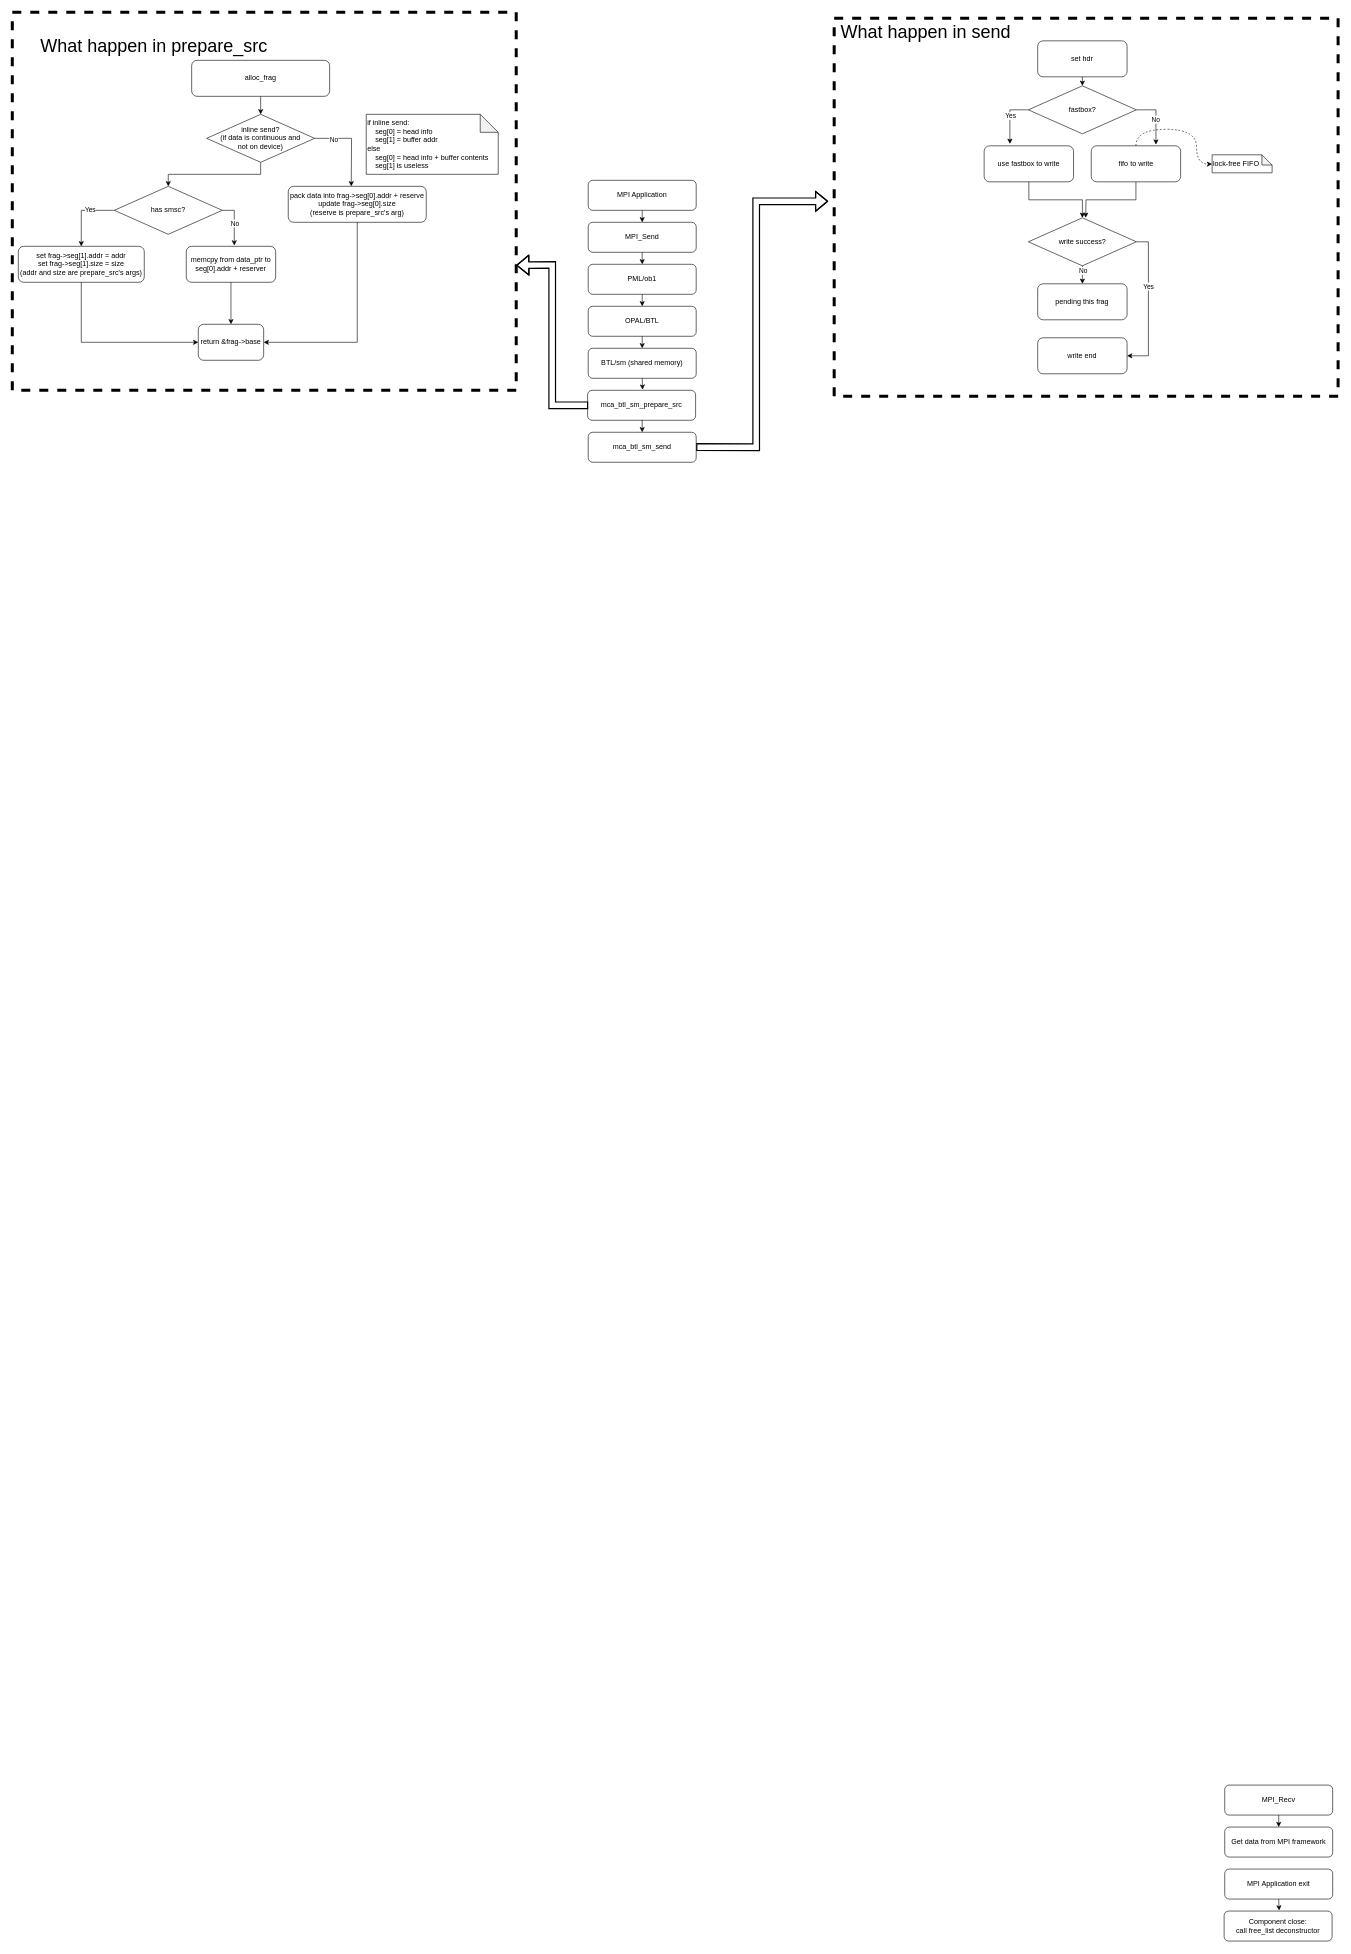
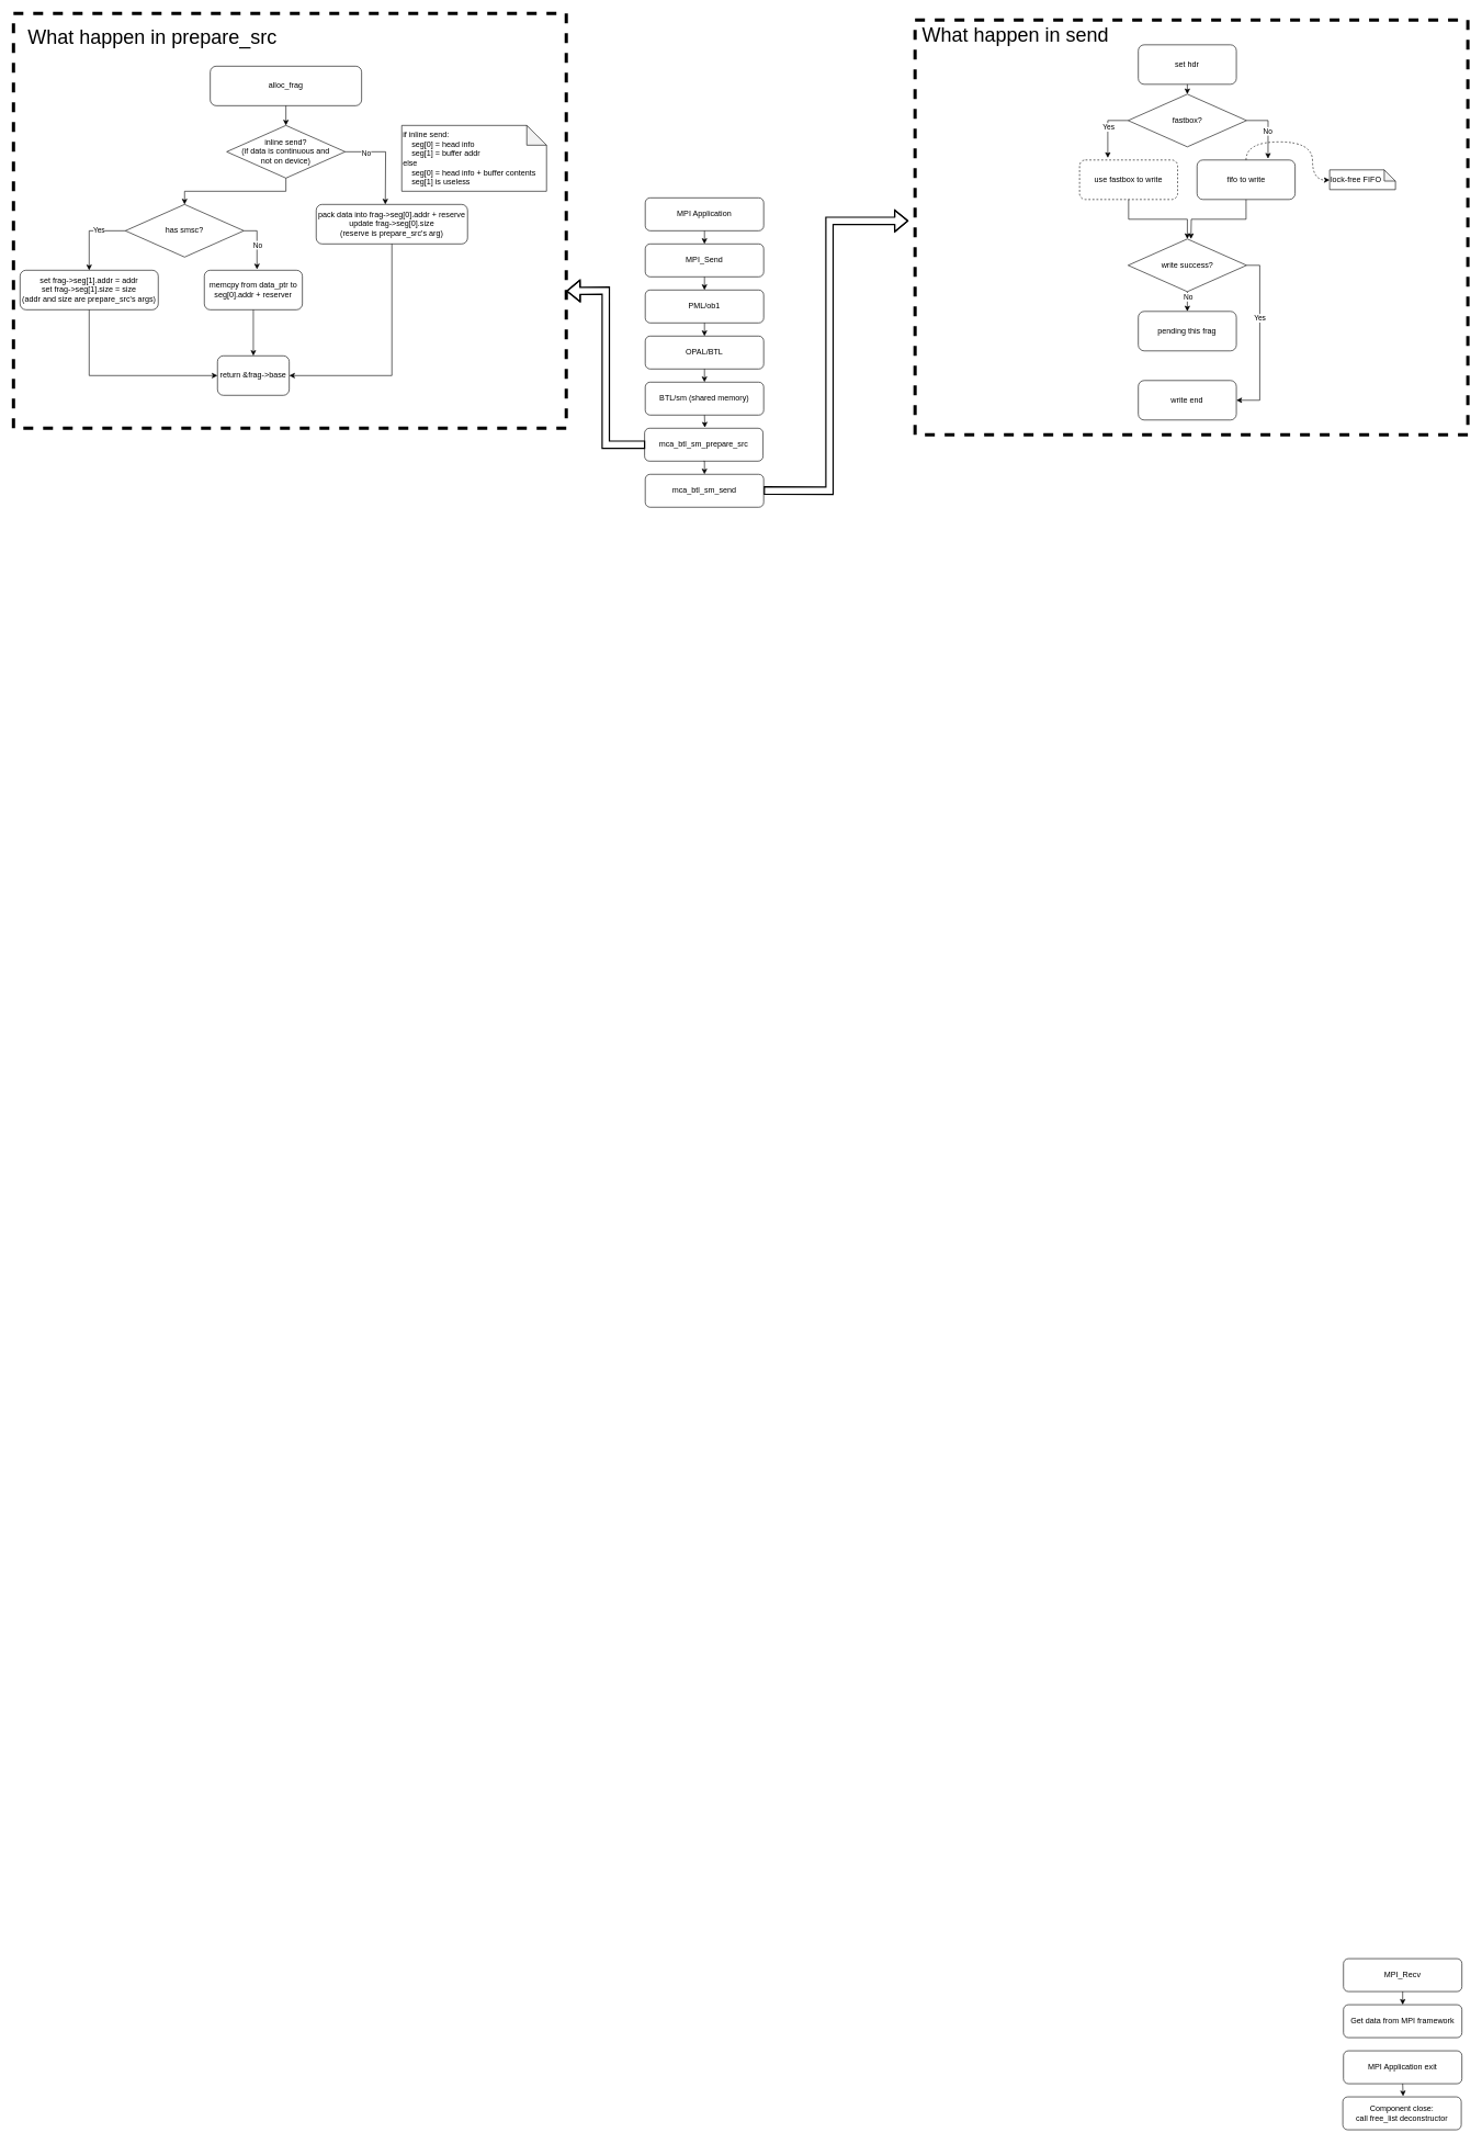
- <mxCell id="22" value="What happen in prepare_src" style="text;html=1;align=left;verticalAlign=middle;whiteSpace=wrap;rounded=0;fontSize=30;" parent="1" vertex="1"><mxGeometry x="65" y="60" width="390" height="30" as="geometry" /></mxCell>
+ <mxCell id="22" value="What happen in prepare_src" style="text;html=1;align=left;verticalAlign=middle;whiteSpace=wrap;rounded=0;fontSize=30;" parent="1" vertex="1"><mxGeometry x="40" y="40" width="390" height="30" as="geometry" /></mxCell>
- <mxCell id="49" value="use fastbox to write" style="rounded=1;whiteSpace=wrap;html=1;fillColor=none;" parent="1" vertex="1"><mxGeometry x="1640" y="242.5" width="149" height="60" as="geometry" /></mxCell>
+ <mxCell id="49" value="use fastbox to write" style="rounded=1;whiteSpace=wrap;html=1;fillColor=none;dashed=1;" parent="1" vertex="1"><mxGeometry x="1640" y="242.5" width="149" height="60" as="geometry" /></mxCell>
- <mxCell id="63" value="write end" style="rounded=1;whiteSpace=wrap;html=1;fillColor=none;" parent="1" vertex="1"><mxGeometry x="1729.25" y="562.5" width="149" height="60" as="geometry" /></mxCell>
+ <mxCell id="63" value="write end" style="rounded=1;whiteSpace=wrap;html=1;fillColor=none;" parent="1" vertex="1"><mxGeometry x="1729.25" y="577.5" width="149" height="60" as="geometry" /></mxCell>
